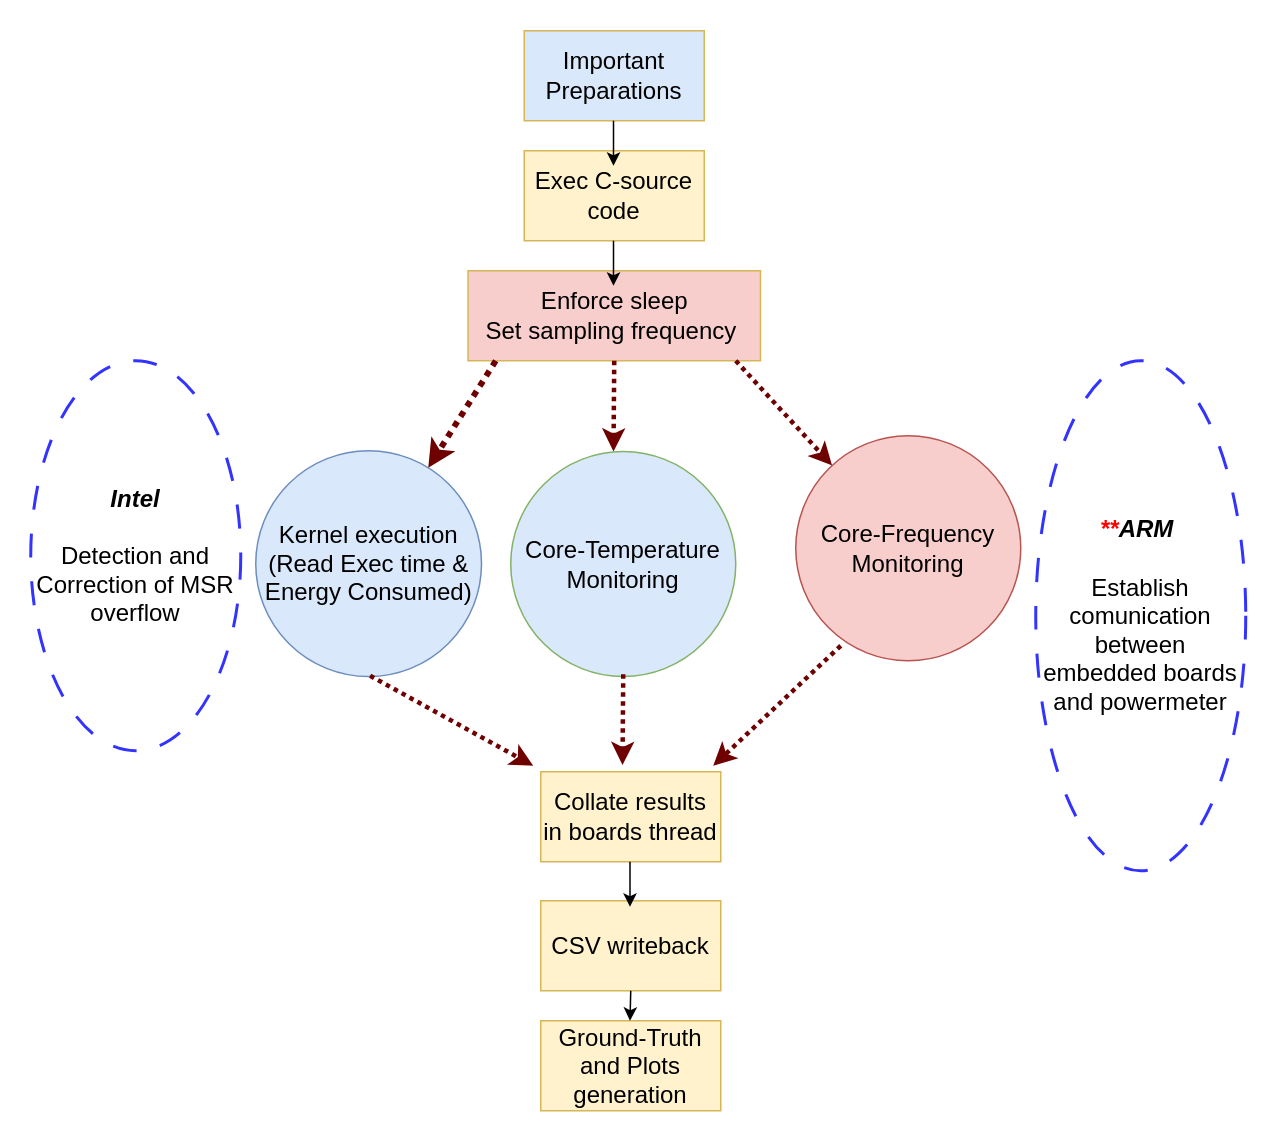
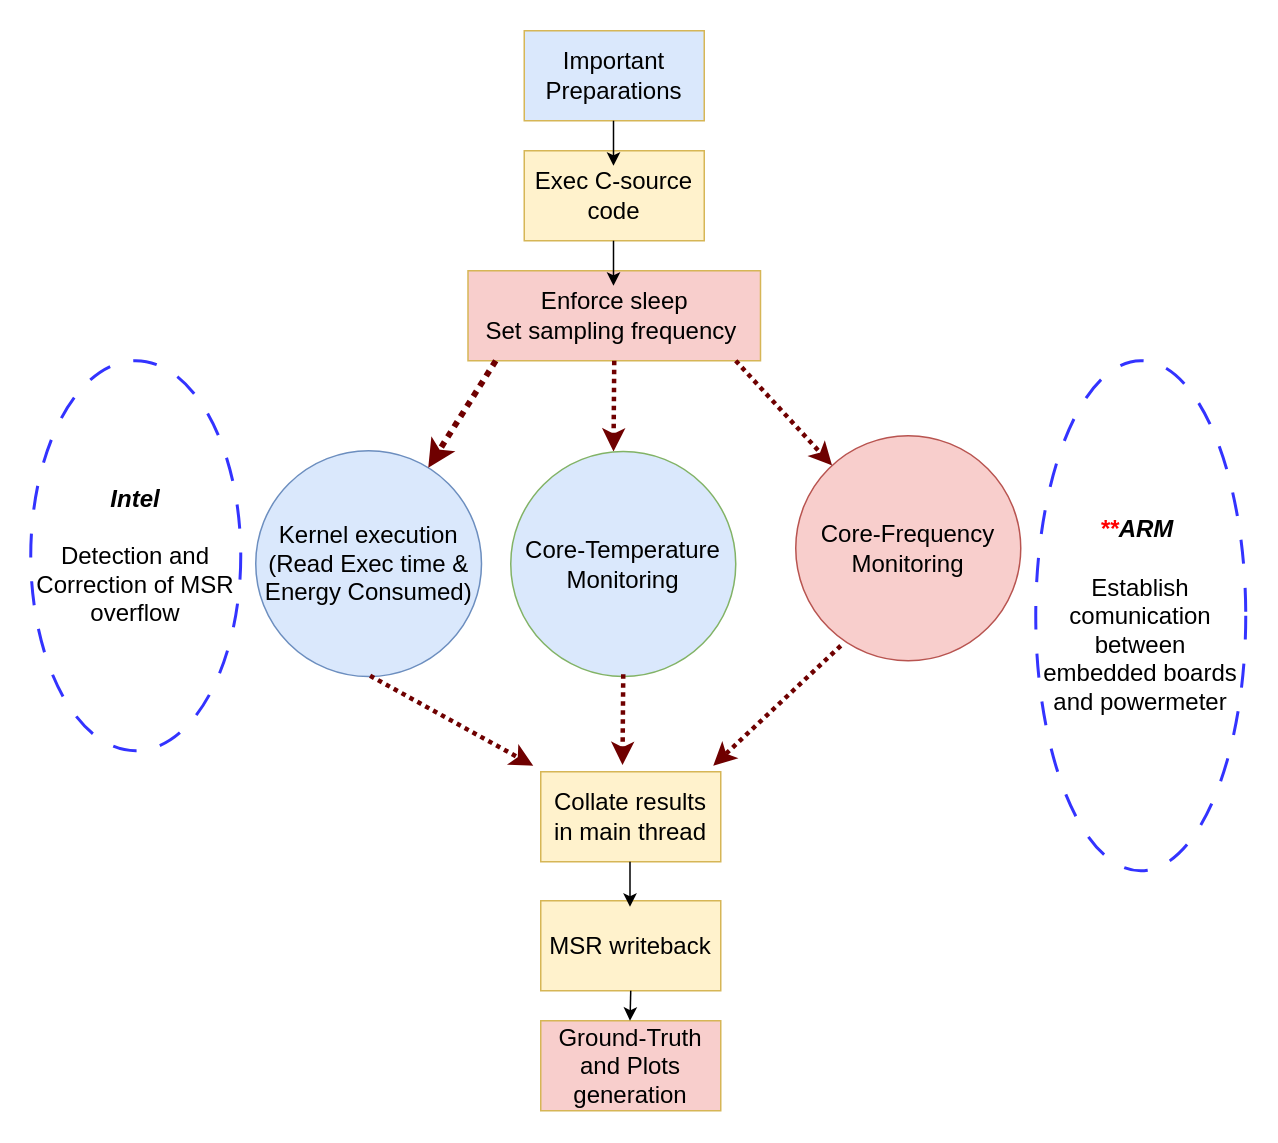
- <mxCell id="18" value="&lt;font style=&quot;font-size: 16px;&quot;&gt;Collate results in boards thread&lt;/font&gt;" style="rounded=0;whiteSpace=wrap;html=1;fillColor=#fff2cc;strokeColor=#d6b656;" vertex="1" parent="1"><mxGeometry x="360" y="514" width="120" height="60" as="geometry" /></mxCell>
+ <mxCell id="18" value="&lt;font style=&quot;font-size: 16px;&quot;&gt;Collate results in main thread&lt;/font&gt;" style="rounded=0;whiteSpace=wrap;html=1;fillColor=#fff2cc;strokeColor=#d6b656;" vertex="1" parent="1"><mxGeometry x="360" y="514" width="120" height="60" as="geometry" /></mxCell>
- <mxCell id="12" value="&lt;font style=&quot;font-size: 16px;&quot;&gt;CSV writeback&lt;/font&gt;" style="rounded=0;whiteSpace=wrap;html=1;fillColor=#fff2cc;strokeColor=#d6b656;" vertex="1" parent="1"><mxGeometry x="360" y="600" width="120" height="60" as="geometry" /></mxCell>
+ <mxCell id="12" value="&lt;font style=&quot;font-size: 16px;&quot;&gt;MSR writeback&lt;/font&gt;" style="rounded=0;whiteSpace=wrap;html=1;fillColor=#fff2cc;strokeColor=#d6b656;" vertex="1" parent="1"><mxGeometry x="360" y="600" width="120" height="60" as="geometry" /></mxCell>
- <mxCell id="13" value="&lt;font style=&quot;font-size: 16px;&quot;&gt;Ground-Truth and Plots generation&lt;/font&gt;" style="rounded=0;whiteSpace=wrap;html=1;fillColor=#fff2cc;strokeColor=#d6b656;" vertex="1" parent="1"><mxGeometry x="360" y="680" width="120" height="60" as="geometry" /></mxCell>
+ <mxCell id="13" value="&lt;font style=&quot;font-size: 16px;&quot;&gt;Ground-Truth and Plots generation&lt;/font&gt;" style="rounded=0;whiteSpace=wrap;html=1;fillColor=#f8cecc;strokeColor=#d6b656;" vertex="1" parent="1"><mxGeometry x="360" y="680" width="120" height="60" as="geometry" /></mxCell>
